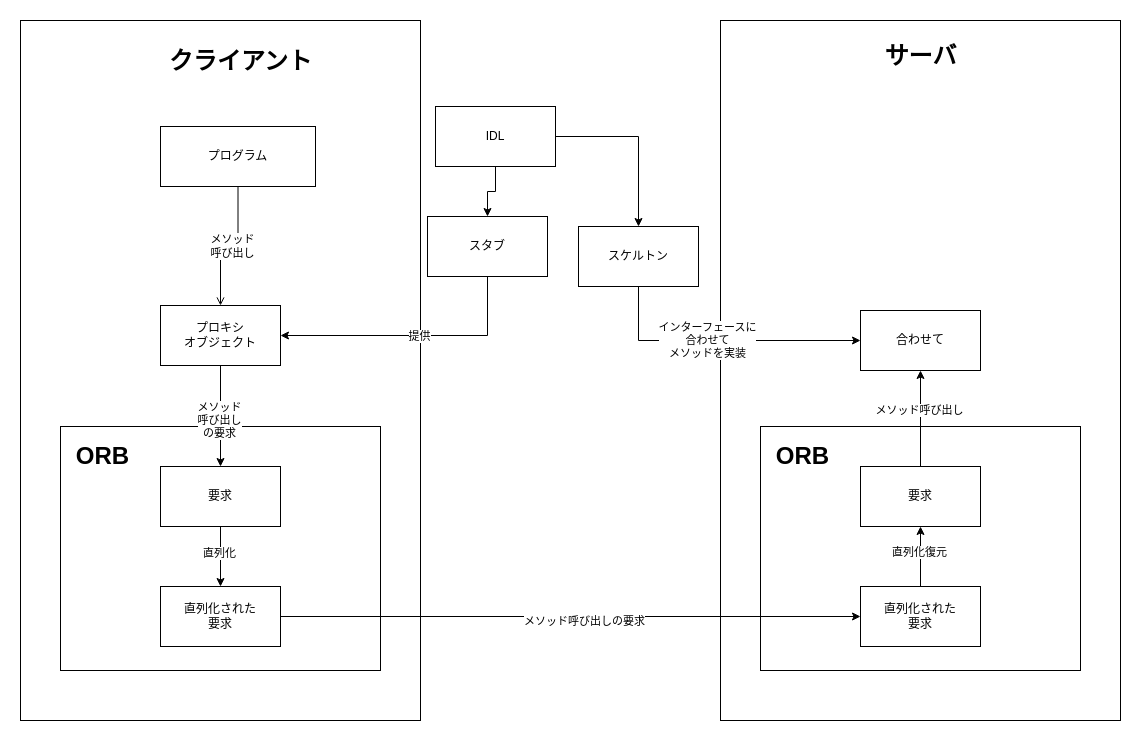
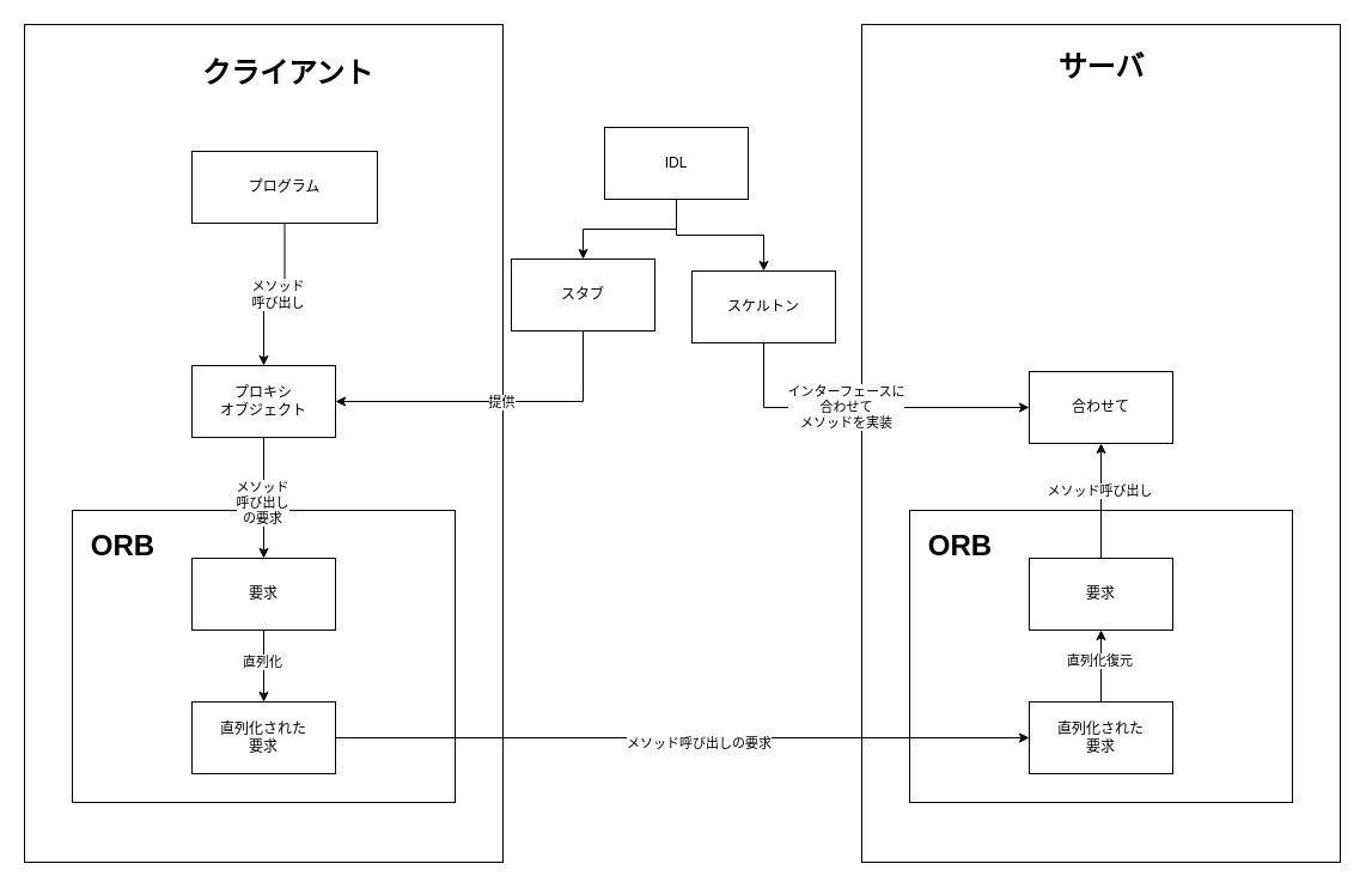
- <mxCell id="30" value="IDL" style="rounded=0;whiteSpace=wrap;html=1;" vertex="1" parent="1"><mxGeometry x="435" y="106" width="120" height="60" as="geometry" /></mxCell>
+ <mxCell id="30" value="IDL" style="rounded=0;whiteSpace=wrap;html=1;" vertex="1" parent="1"><mxGeometry x="505" y="106" width="120" height="60" as="geometry" /></mxCell>
- <mxCell id="22" style="edgeStyle=orthogonalEdgeStyle;rounded=0;orthogonalLoop=1;jettySize=auto;html=1;entryX=0.5;entryY=0;entryDx=0;entryDy=0;endArrow=open;" edge="1" parent="15" source="24" target="21"><mxGeometry relative="1" as="geometry" /></mxCell>
+ <mxCell id="22" style="edgeStyle=orthogonalEdgeStyle;rounded=0;orthogonalLoop=1;jettySize=auto;html=1;entryX=0.5;entryY=0;entryDx=0;entryDy=0;" edge="1" parent="15" source="24" target="21"><mxGeometry relative="1" as="geometry" /></mxCell>
